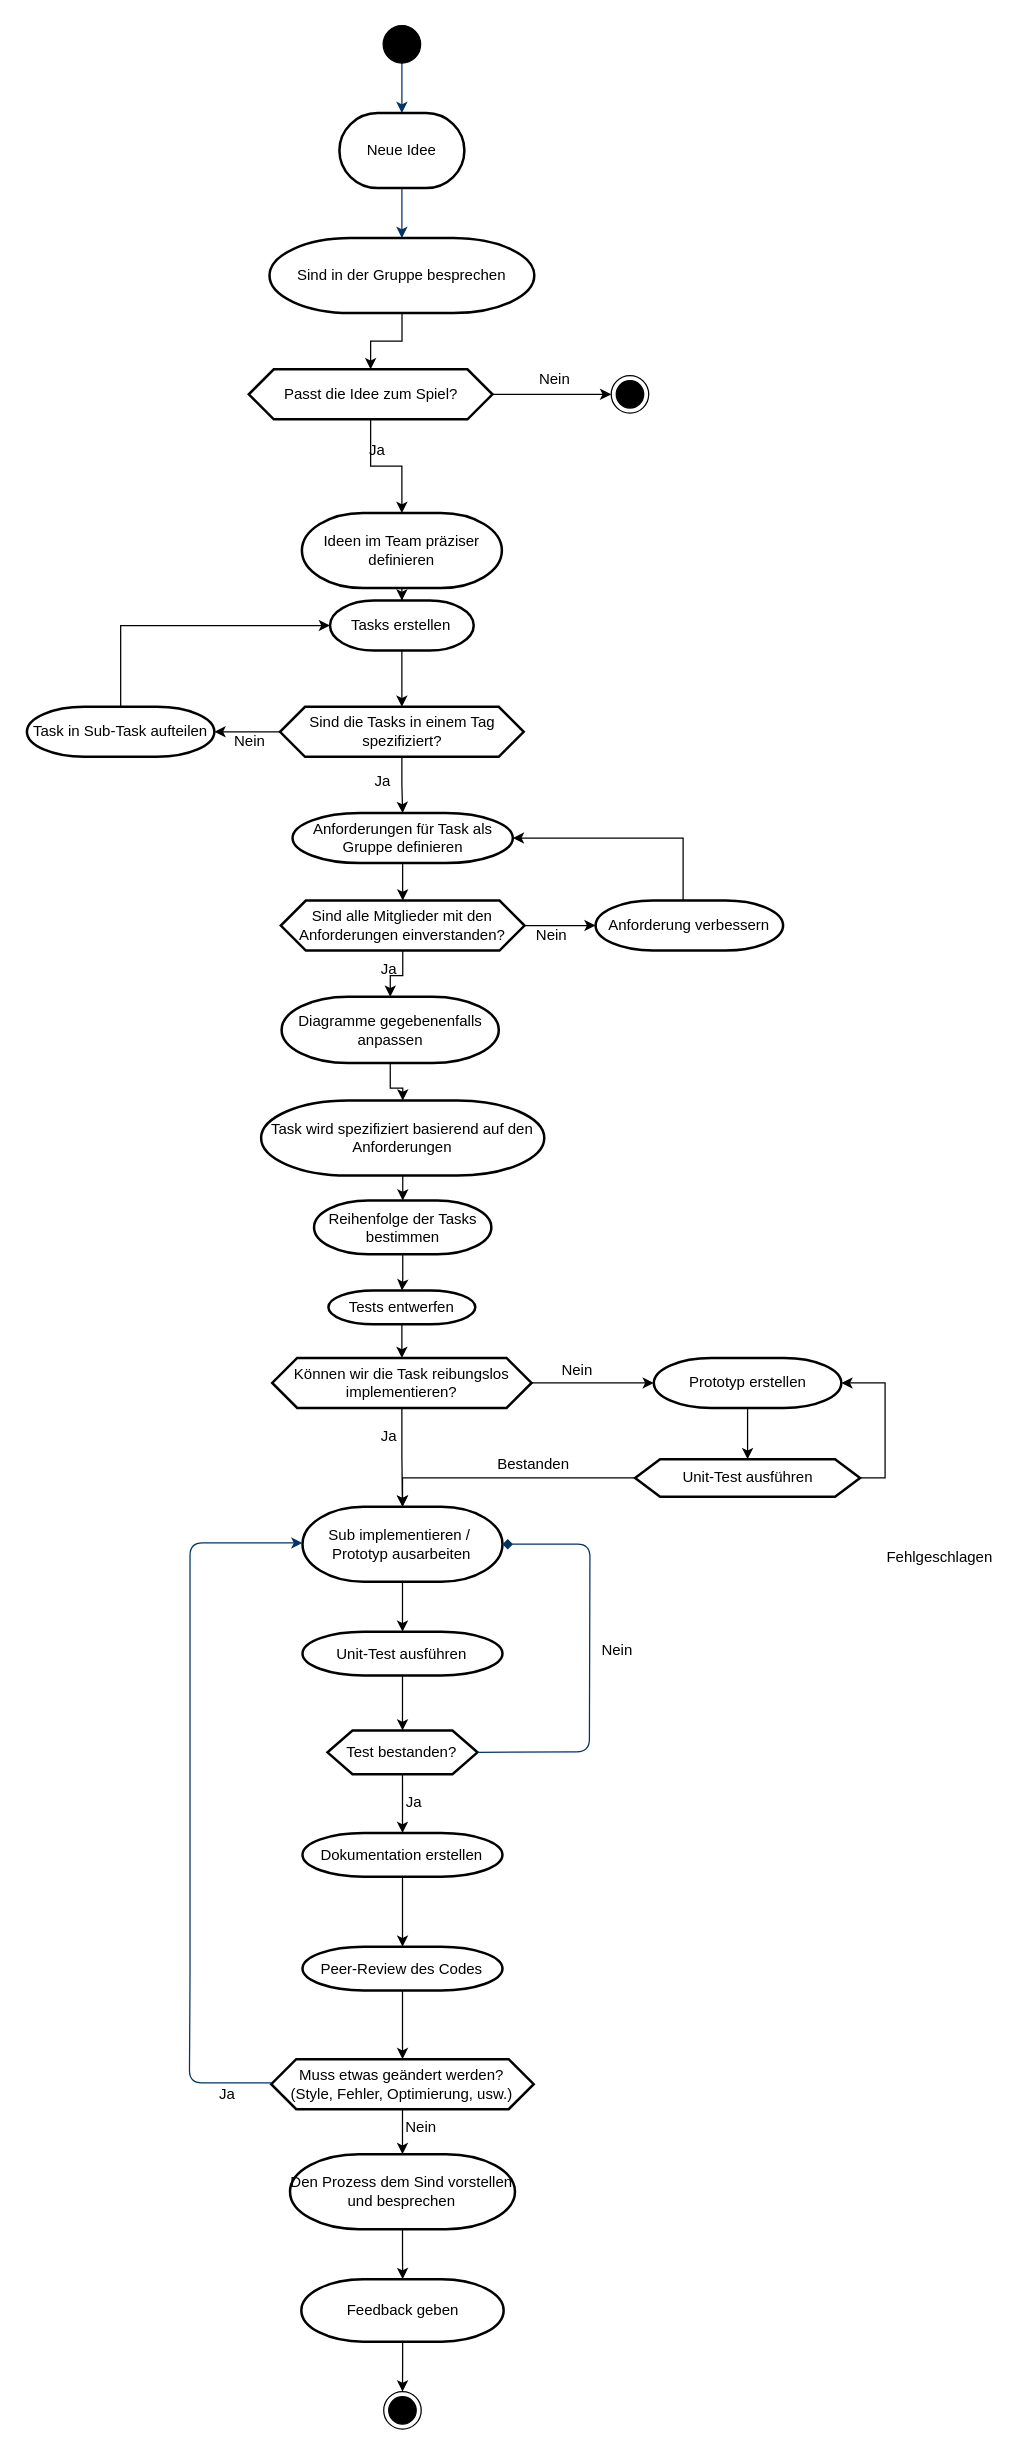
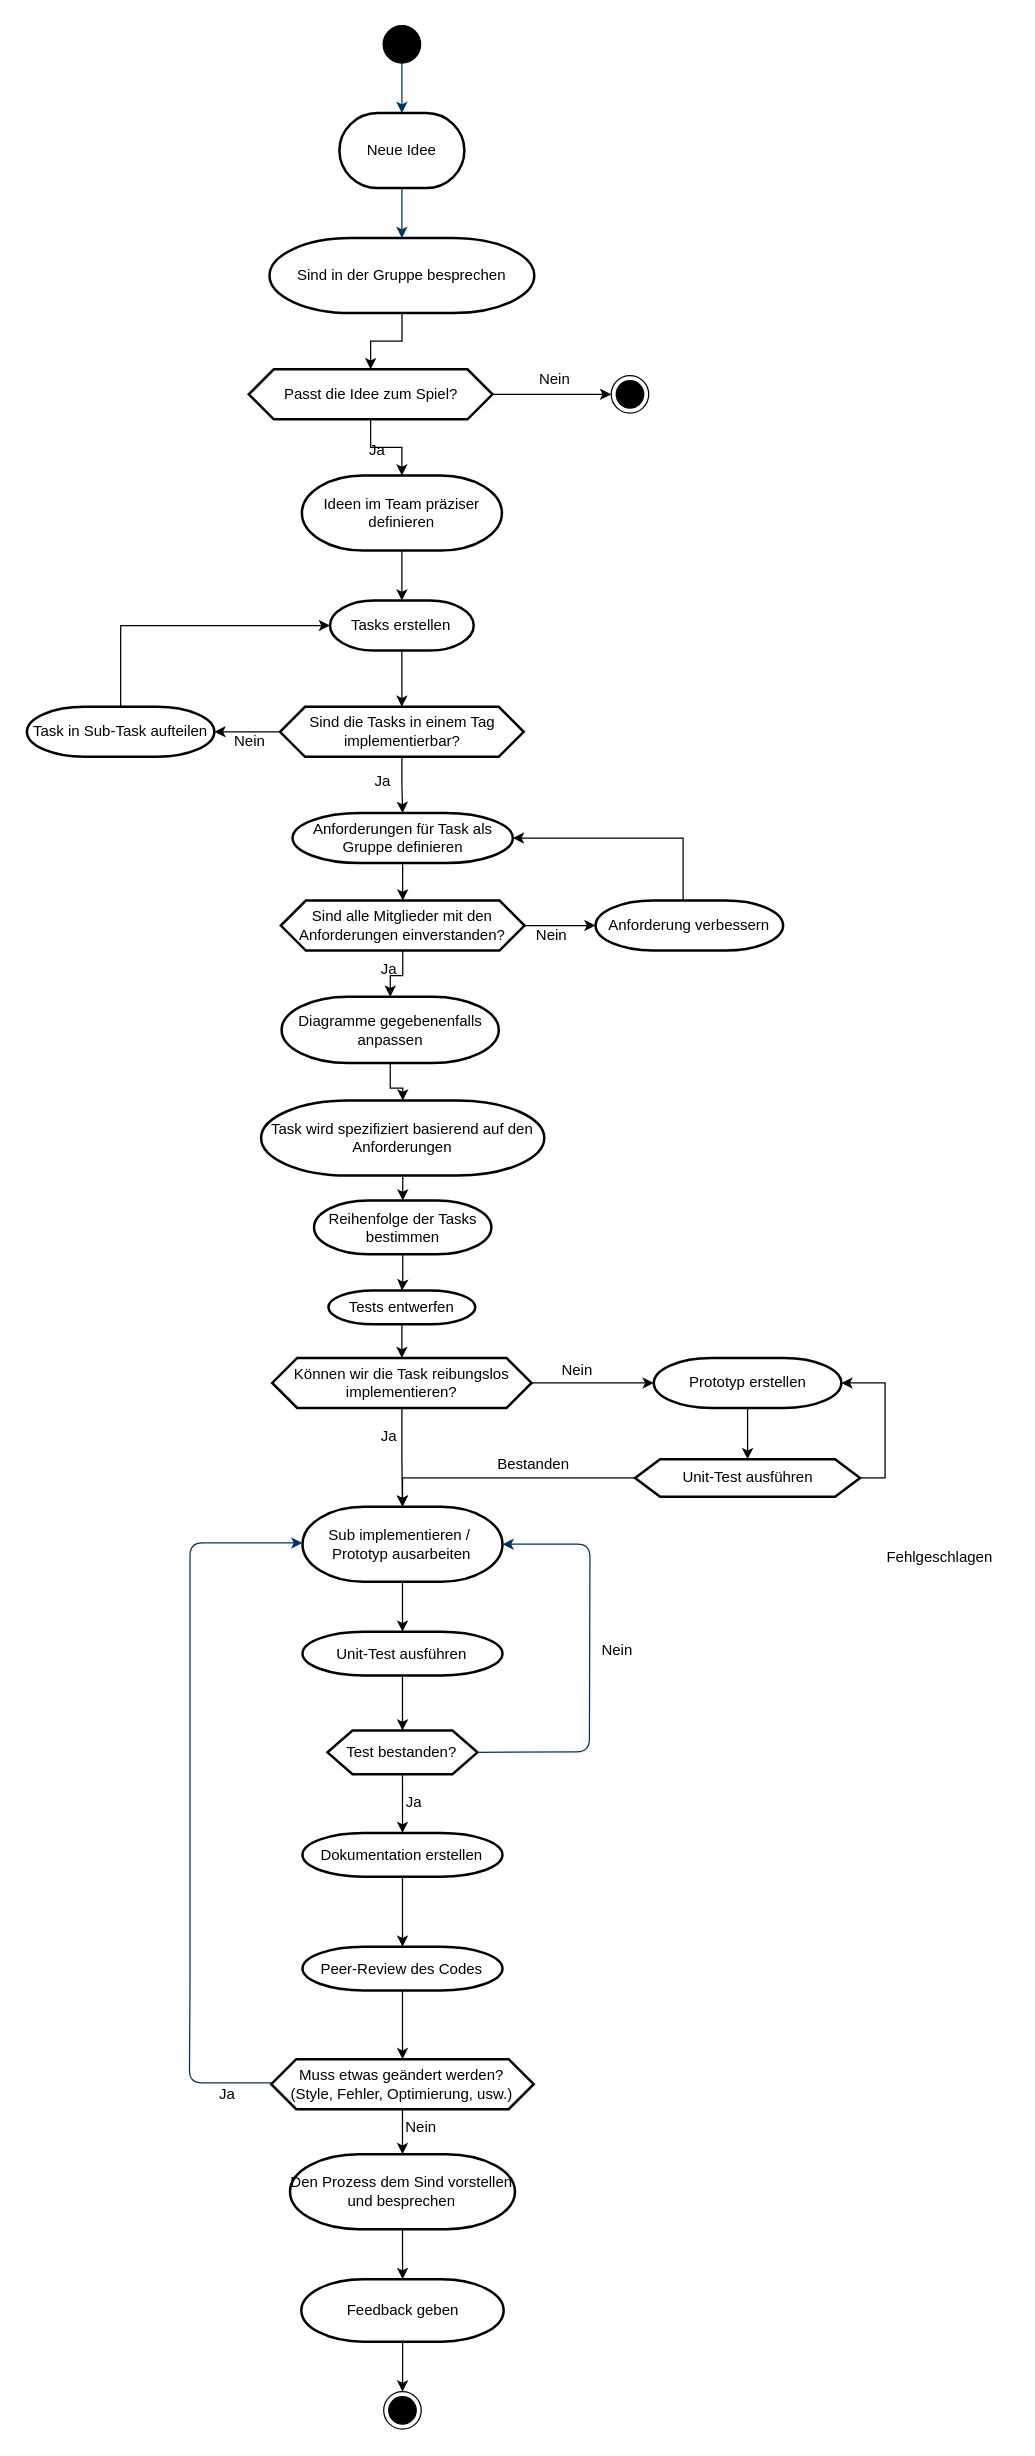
- <mxCell id="7" value="Ideen im Team präziser definieren" style="strokeWidth=2;html=1;shape=mxgraph.flowchart.terminator;whiteSpace=wrap;" vertex="1" parent="1"><mxGeometry x="241.01" y="410" width="160" height="60" as="geometry" /></mxCell>
+ <mxCell id="7" value="Ideen im Team präziser definieren" style="strokeWidth=2;html=1;shape=mxgraph.flowchart.terminator;whiteSpace=wrap;" vertex="1" parent="1"><mxGeometry x="241.01" y="380" width="160" height="60" as="geometry" /></mxCell>
- <mxCell id="19" value="Sind die Tasks in einem Tag spezifiziert?" style="shape=hexagon;perimeter=hexagonPerimeter2;whiteSpace=wrap;html=1;fixedSize=1;strokeWidth=2" vertex="1" parent="1"><mxGeometry x="223.5" y="565" width="194.98" height="40" as="geometry" /></mxCell>
+ <mxCell id="19" value="Sind die Tasks in einem Tag implementierbar?" style="shape=hexagon;perimeter=hexagonPerimeter2;whiteSpace=wrap;html=1;fixedSize=1;strokeWidth=2" vertex="1" parent="1"><mxGeometry x="223.5" y="565" width="194.98" height="40" as="geometry" /></mxCell>
- <mxCell id="36" style="fontStyle=1;strokeColor=#003366;strokeWidth=1;html=1;exitX=1;exitY=0.5;exitDx=0;exitDy=0;entryX=1;entryY=0.5;entryDx=0;entryDy=0;entryPerimeter=0;fillColor=#000000;endArrow=diamond;" edge="1" source="12" target="10" parent="1"><mxGeometry relative="1" as="geometry"><mxPoint x="421.49" y="1405" as="sourcePoint" /><mxPoint x="406.49" y="1329" as="targetPoint" /><Array as="points"><mxPoint x="471" y="1401" /><mxPoint x="471.48" y="1235" /></Array></mxGeometry></mxCell>
+ <mxCell id="36" style="fontStyle=1;strokeColor=#003366;strokeWidth=1;html=1;exitX=1;exitY=0.5;exitDx=0;exitDy=0;entryX=1;entryY=0.5;entryDx=0;entryDy=0;entryPerimeter=0;fillColor=#000000;" edge="1" source="12" target="10" parent="1"><mxGeometry relative="1" as="geometry"><mxPoint x="421.49" y="1405" as="sourcePoint" /><mxPoint x="406.49" y="1329" as="targetPoint" /><Array as="points"><mxPoint x="471" y="1401" /><mxPoint x="471.48" y="1235" /></Array></mxGeometry></mxCell>
